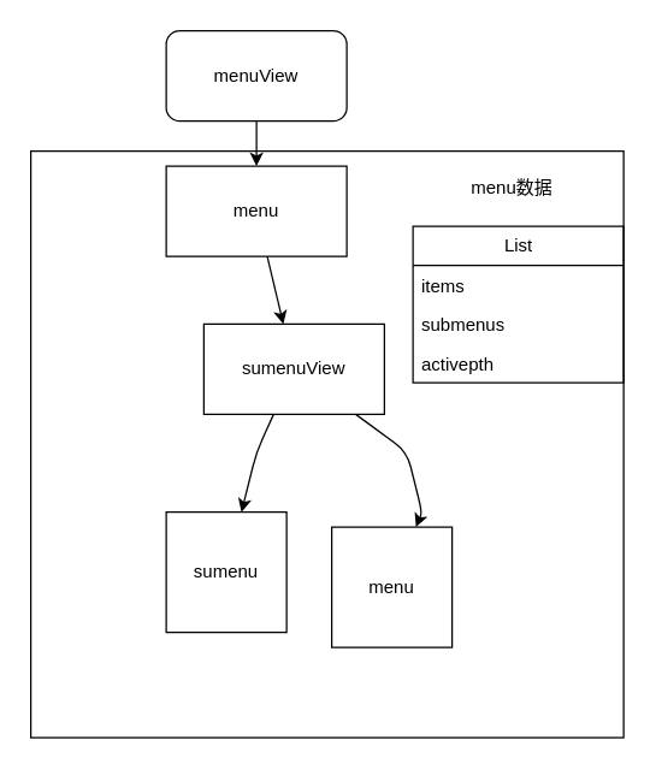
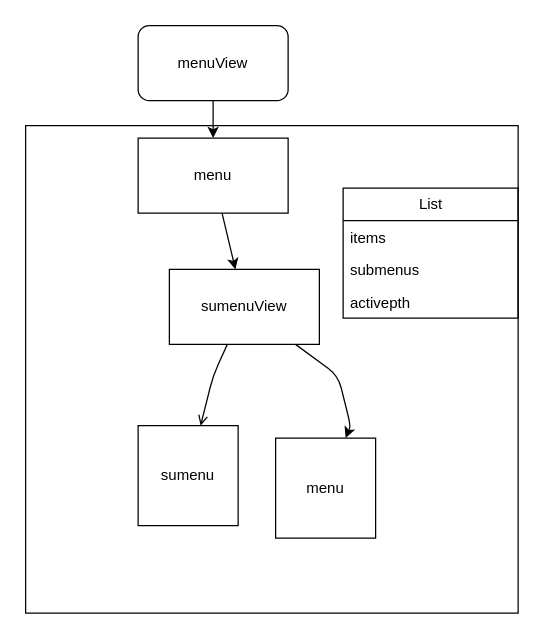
- <mxCell id="12" value="menu数据" style="text;strokeColor=none;align=center;fillColor=none;html=1;verticalAlign=middle;whiteSpace=wrap;rounded=0;" vertex="1" parent="1"><mxGeometry x="310" y="110" width="60" height="30" as="geometry" /></mxCell>
- <mxCell id="7" value="" style="edgeStyle=none;html=1;" edge="1" parent="1" source="9" target="10"><mxGeometry relative="1" as="geometry"><Array as="points"><mxPoint x="170" y="300" /></Array></mxGeometry></mxCell>
+ <mxCell id="7" value="" style="edgeStyle=none;html=1;endArrow=open;" edge="1" parent="1" source="9" target="10"><mxGeometry relative="1" as="geometry"><Array as="points"><mxPoint x="170" y="300" /></Array></mxGeometry></mxCell>
